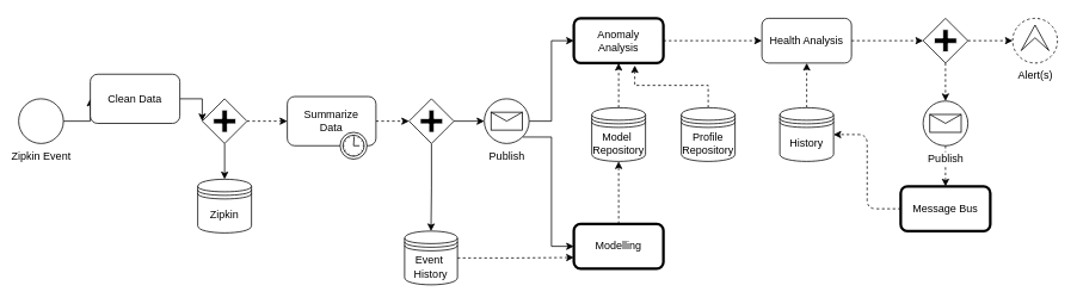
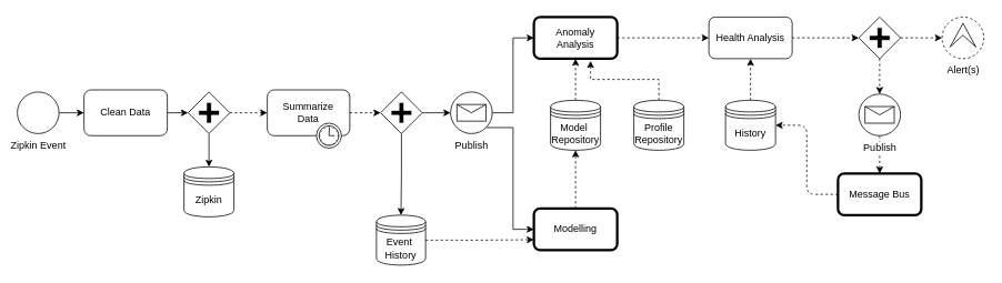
- <mxCell id="8" value="Clean Data" style="shape=ext;rounded=1;html=1;whiteSpace=wrap;" vertex="1" parent="1"><mxGeometry x="100" y="82.5" width="100" height="55" as="geometry" /></mxCell>
+ <mxCell id="8" value="Clean Data" style="shape=ext;rounded=1;html=1;whiteSpace=wrap;" vertex="1" parent="1"><mxGeometry x="100" y="107.5" width="100" height="55" as="geometry" /></mxCell>
